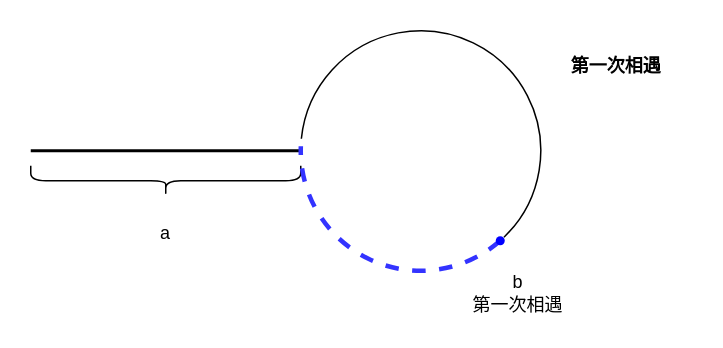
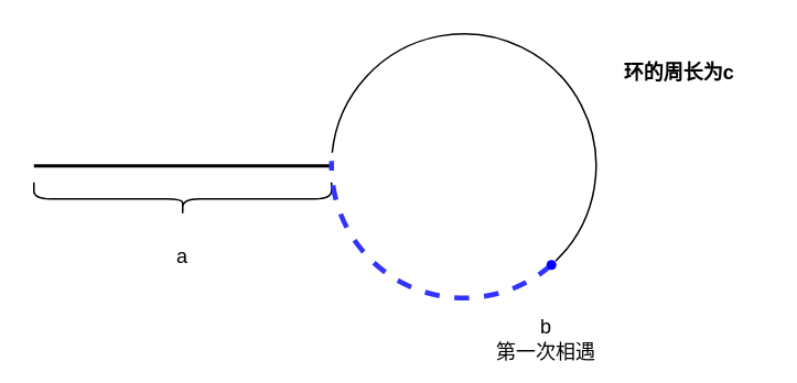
- <mxCell id="9" value="&lt;font style=&quot;font-size: 12px;&quot;&gt;第一次相遇&lt;/font&gt;" style="text;strokeColor=none;fillColor=none;html=1;fontSize=24;fontStyle=1;verticalAlign=middle;align=center;" vertex="1" parent="1"><mxGeometry x="360" y="20" width="100" height="40" as="geometry" /></mxCell>
+ <mxCell id="9" value="&lt;font style=&quot;font-size: 12px;&quot;&gt;环的周长为c&lt;/font&gt;" style="text;strokeColor=none;fillColor=none;html=1;fontSize=24;fontStyle=1;verticalAlign=middle;align=center;" vertex="1" parent="1"><mxGeometry x="360" y="20" width="100" height="40" as="geometry" /></mxCell>
- <mxCell id="7" value="b&lt;div&gt;第一次相遇&lt;/div&gt;" style="text;html=1;align=center;verticalAlign=middle;whiteSpace=wrap;rounded=0;" vertex="1" parent="1"><mxGeometry x="310" y="180" width="70" height="30" as="geometry" /></mxCell>
+ <mxCell id="7" value="b&lt;div&gt;第一次相遇&lt;/div&gt;" style="text;html=1;align=center;verticalAlign=middle;whiteSpace=wrap;rounded=0;" vertex="1" parent="1"><mxGeometry x="295" y="190" width="70" height="30" as="geometry" /></mxCell>
